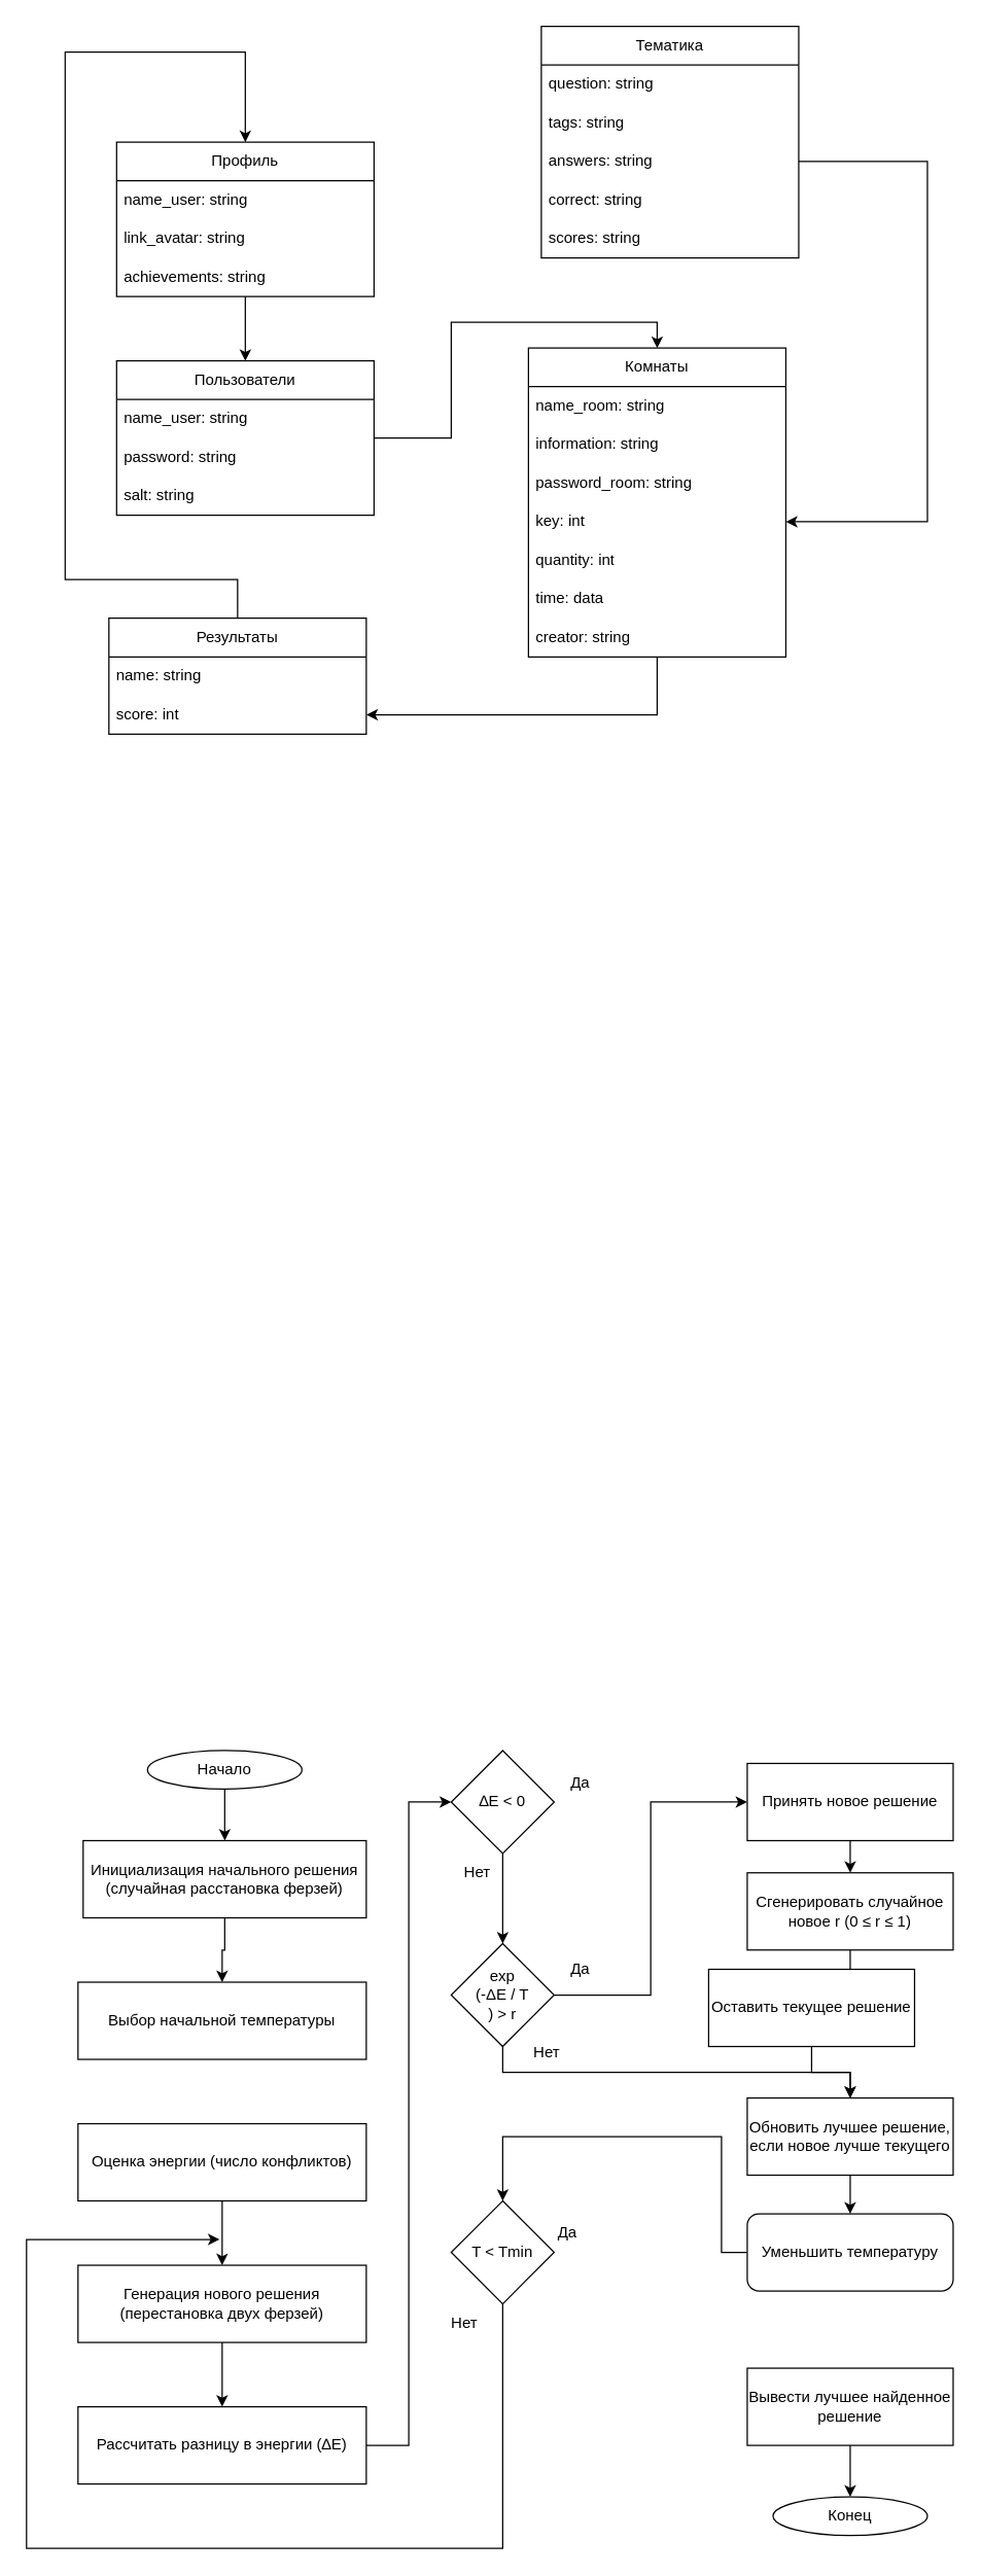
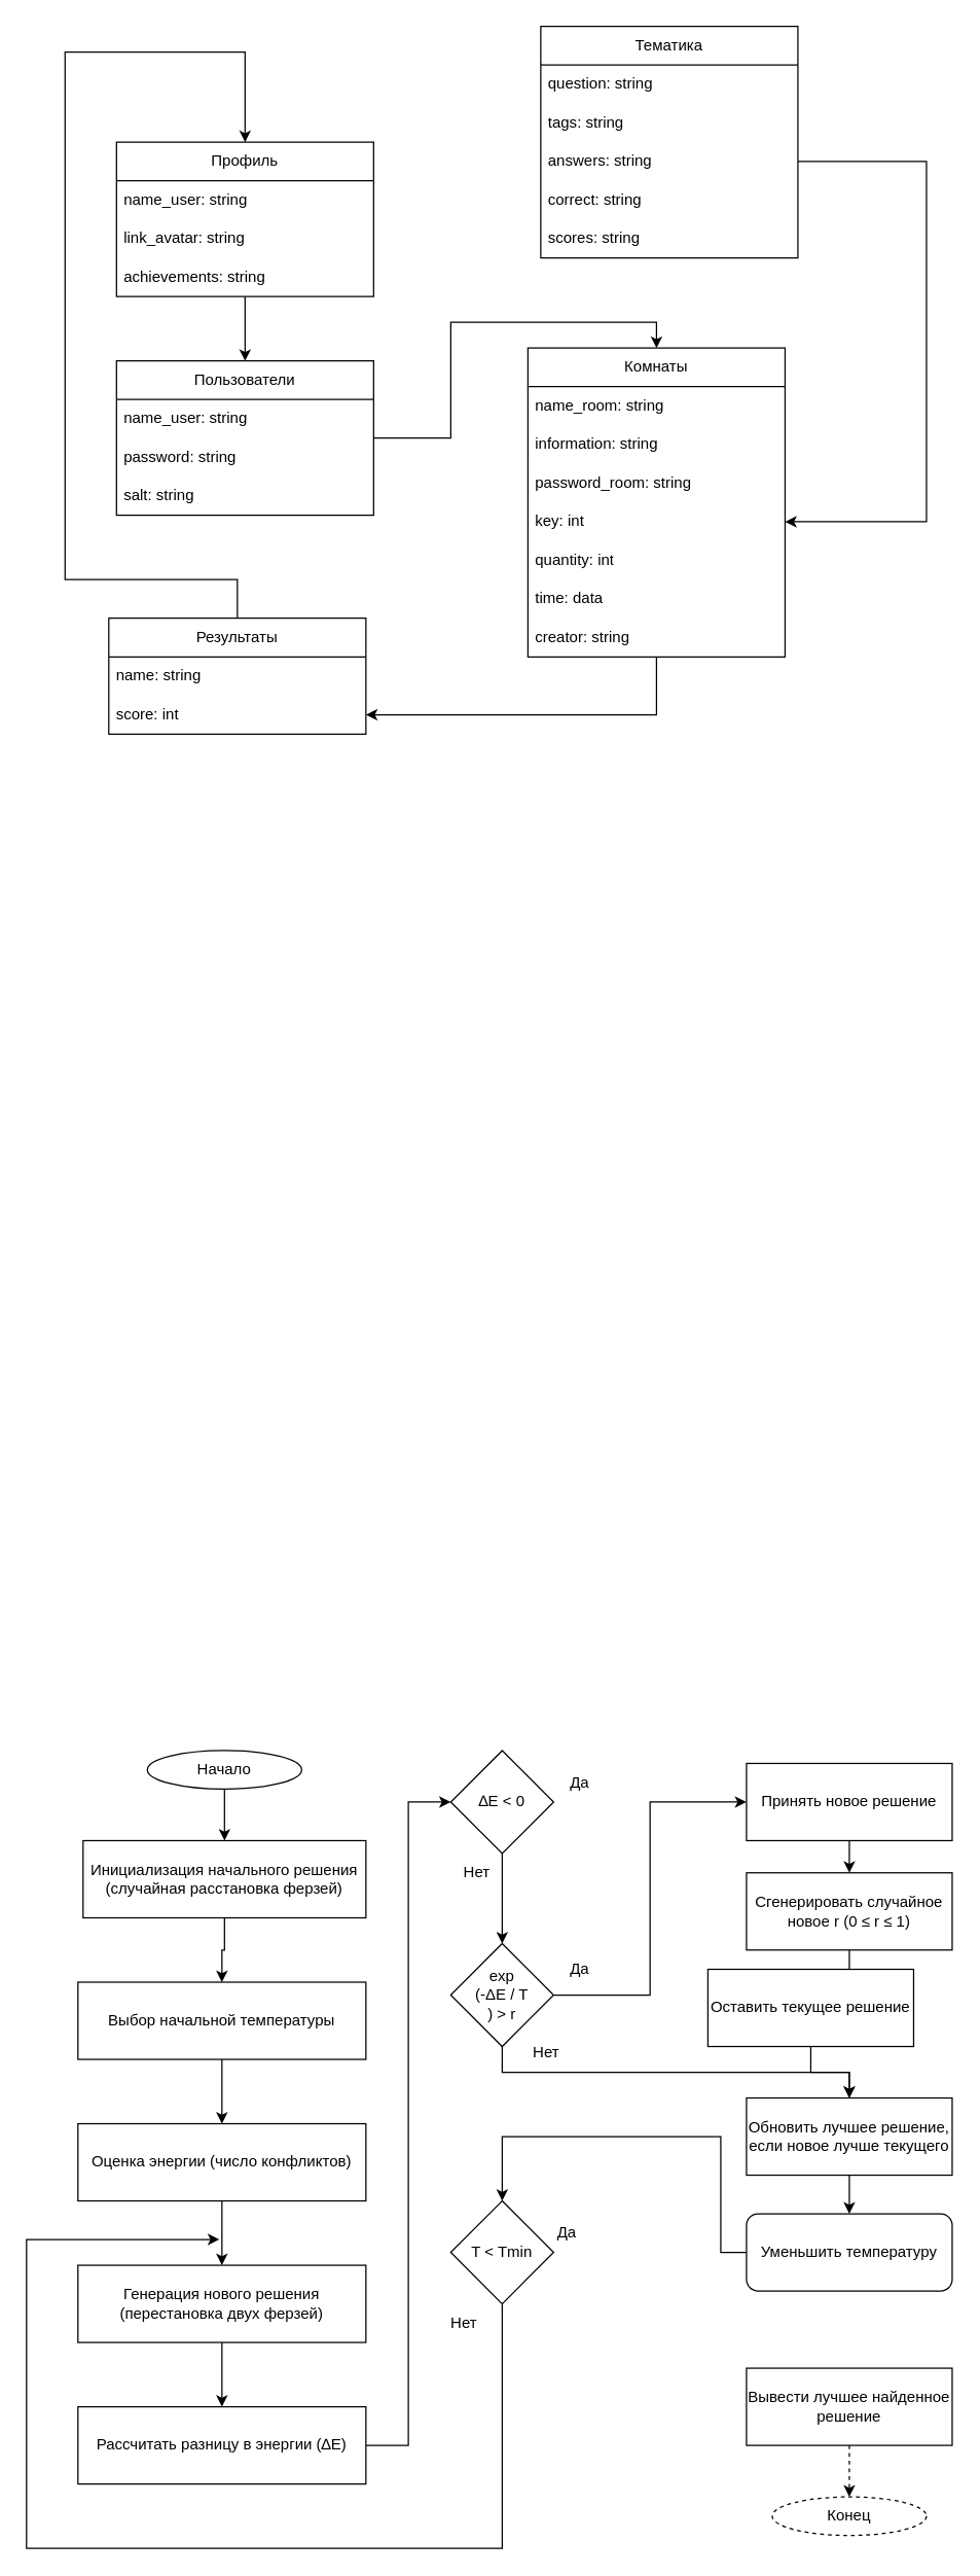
+ <mxCell id="6" value="" style="edgeStyle=orthogonalEdgeStyle;rounded=0;orthogonalLoop=1;jettySize=auto;html=1;" parent="1" source="7" target="9" edge="1"><mxGeometry relative="1" as="geometry" /></mxCell>
- <mxCell id="37" style="edgeStyle=orthogonalEdgeStyle;rounded=0;orthogonalLoop=1;jettySize=auto;html=1;entryX=0.5;entryY=0;entryDx=0;entryDy=0;" parent="1" source="38" target="28" edge="1"><mxGeometry relative="1" as="geometry" /></mxCell>
+ <mxCell id="37" style="edgeStyle=orthogonalEdgeStyle;rounded=0;orthogonalLoop=1;jettySize=auto;html=1;entryX=0.5;entryY=0;entryDx=0;entryDy=0;dashed=1;" parent="1" source="38" target="28" edge="1"><mxGeometry relative="1" as="geometry" /></mxCell>
- <mxCell id="28" value="Конец" style="ellipse;whiteSpace=wrap;html=1;" parent="1" vertex="1"><mxGeometry x="600" y="1940" width="120" height="30" as="geometry" /></mxCell>
+ <mxCell id="28" value="Конец" style="ellipse;whiteSpace=wrap;html=1;dashed=1;" parent="1" vertex="1"><mxGeometry x="600" y="1940" width="120" height="30" as="geometry" /></mxCell>
